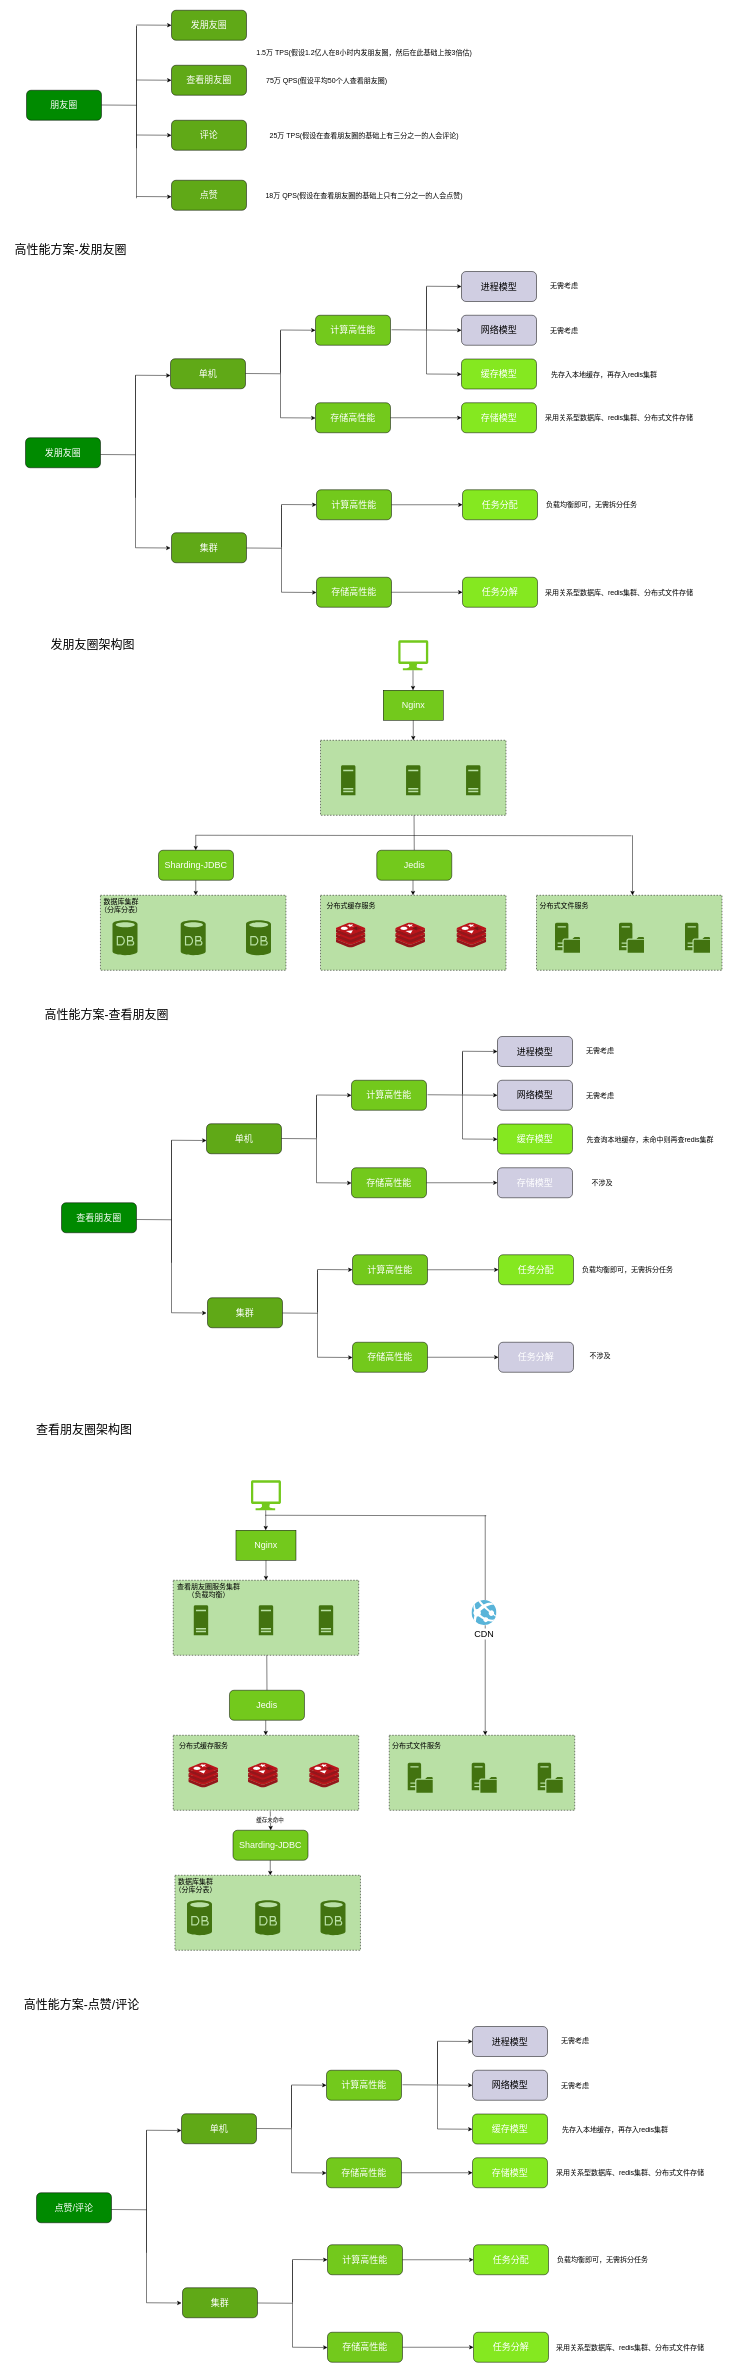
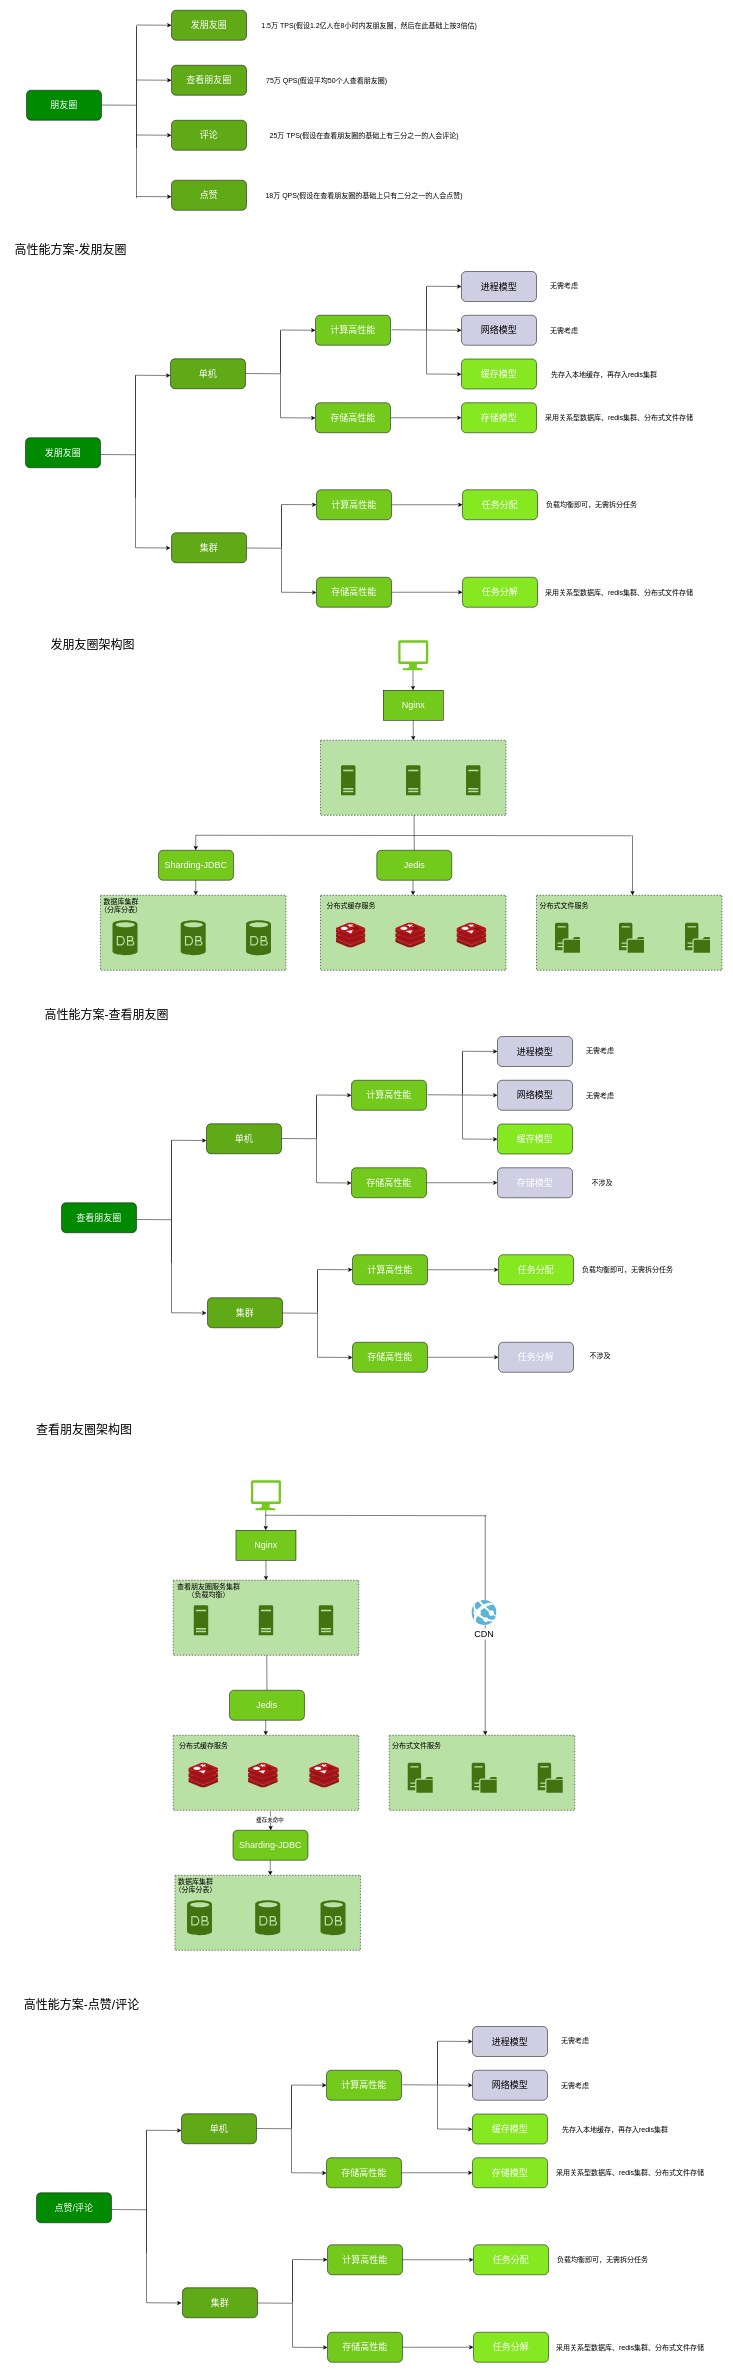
- <mxCell id="16" value="&lt;font style=&quot;font-size: 14px&quot;&gt;1.5万 TPS(假设1.2亿人在8小时内发朋友圈，然后在此基础上按3倍估)&lt;/font&gt;" style="text;html=1;resizable=0;autosize=1;align=center;verticalAlign=middle;points=[];fillColor=none;strokeColor=none;rounded=0;" vertex="1" parent="1"><mxGeometry x="502" y="95" width="450" height="20" as="geometry" /></mxCell>
+ <mxCell id="16" value="&lt;font style=&quot;font-size: 14px&quot;&gt;1.5万 TPS(假设1.2亿人在8小时内发朋友圈，然后在此基础上按3倍估)&lt;/font&gt;" style="text;html=1;resizable=0;autosize=1;align=center;verticalAlign=middle;points=[];fillColor=none;strokeColor=none;rounded=0;" vertex="1" parent="1"><mxGeometry x="512" y="40" width="450" height="20" as="geometry" /></mxCell>
- <mxCell id="112" value="&lt;font style=&quot;font-size: 14px&quot;&gt;先查询本地缓存，未命中则&lt;/font&gt;&lt;span style=&quot;font-size: 14px&quot;&gt;再查redis集群&lt;/span&gt;" style="text;html=1;resizable=0;autosize=1;align=center;verticalAlign=middle;points=[];fillColor=none;strokeColor=none;rounded=0;" vertex="1" parent="1"><mxGeometry x="1164" y="2267.5" width="270" height="20" as="geometry" /></mxCell>
